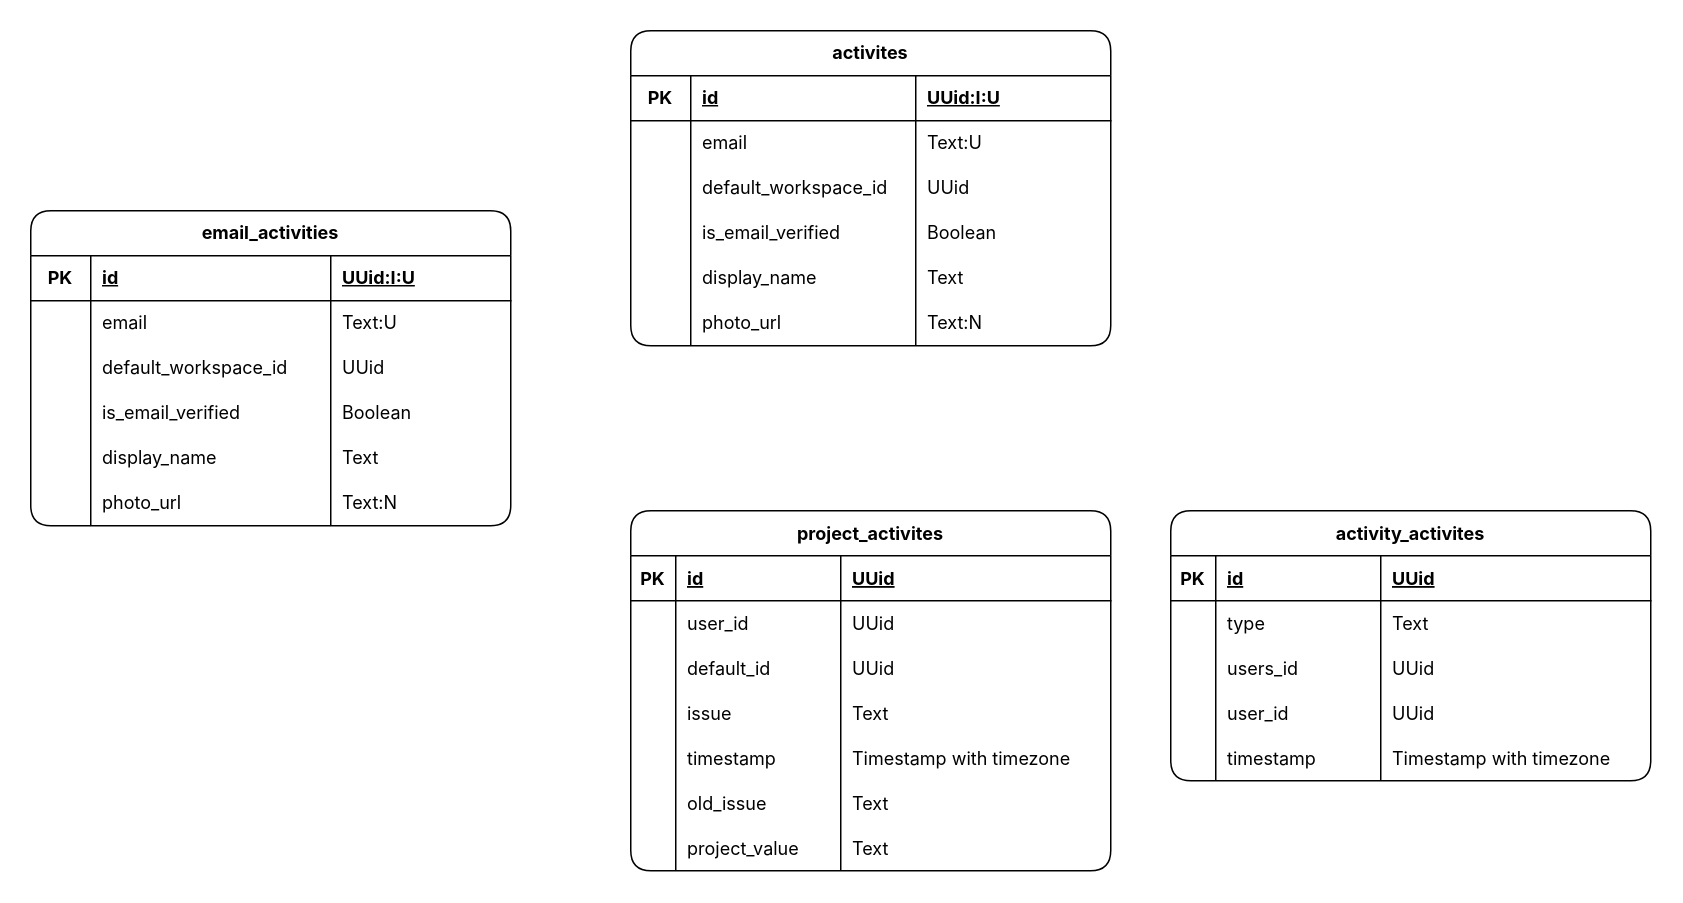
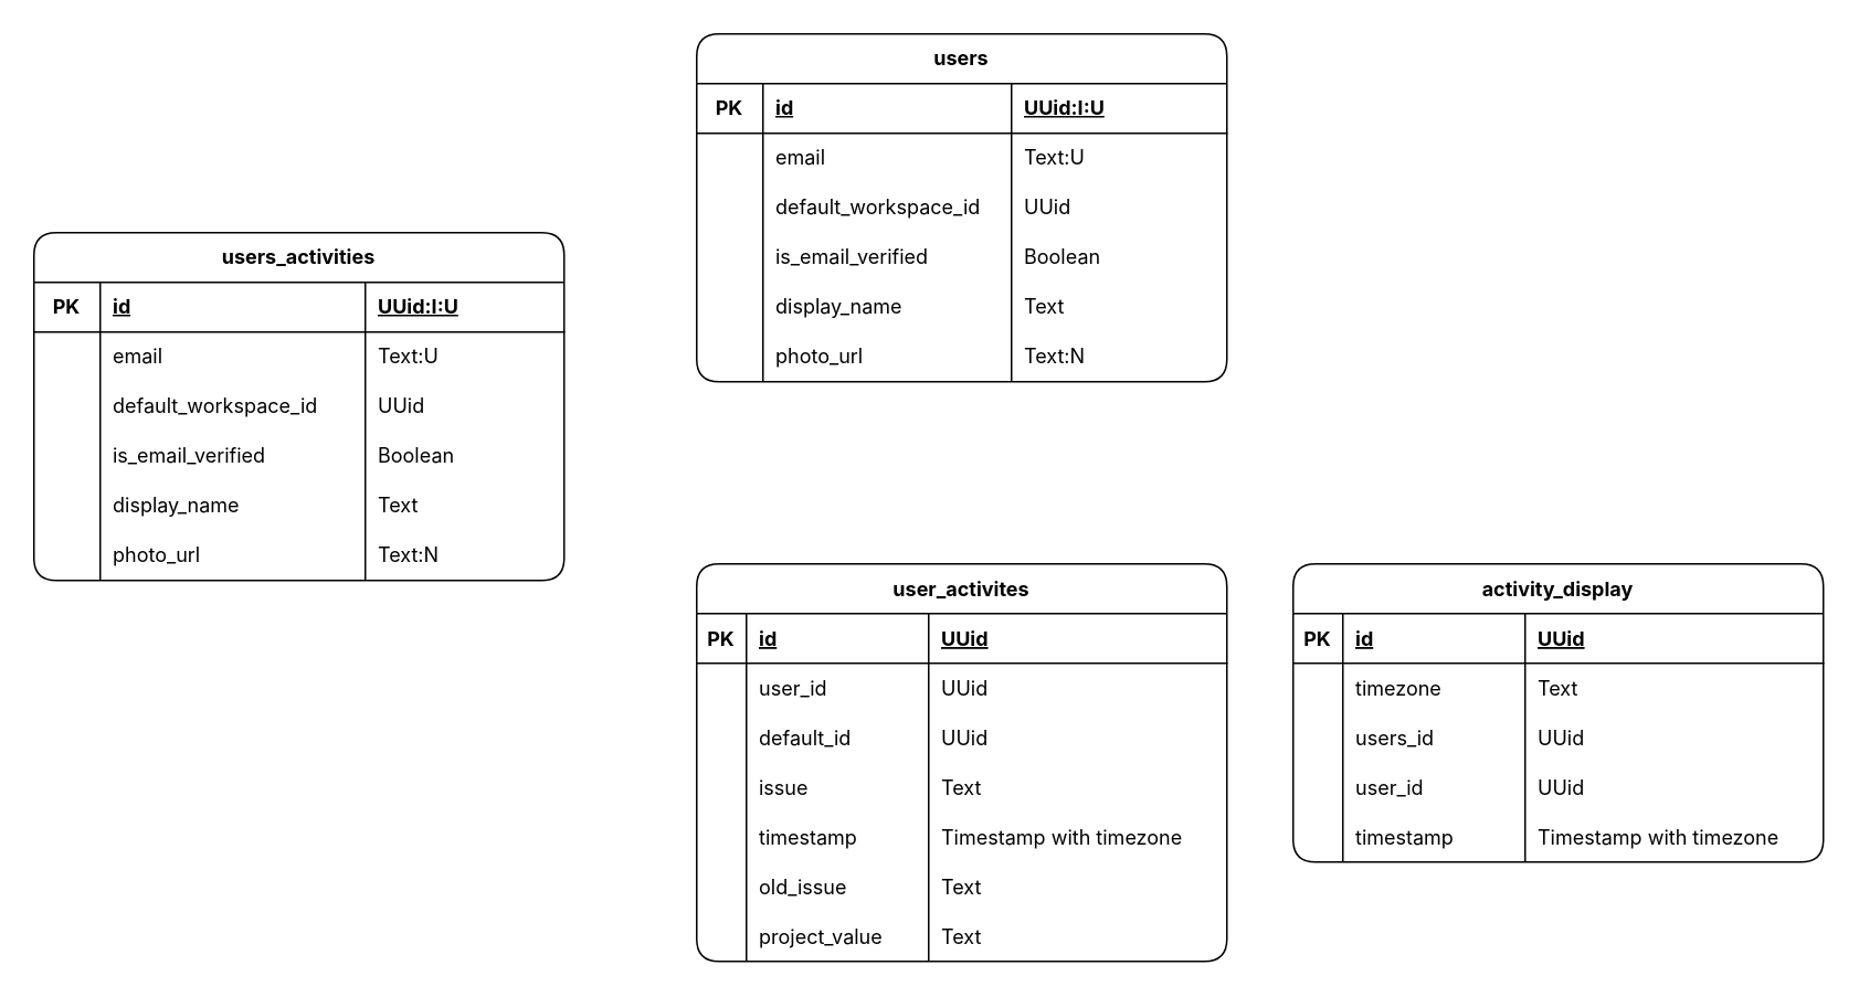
- <mxCell id="56" value="&lt;b style=&quot;font-size: 12px;&quot;&gt;activites&lt;/b&gt;" style="shape=table;startSize=30;container=1;collapsible=1;childLayout=tableLayout;fixedRows=1;rowLines=0;fontStyle=0;align=center;resizeLast=1;fontSize=12;fontFamily=Inter;html=1;whiteSpace=wrap;labelBorderColor=none;labelBackgroundColor=none;shadow=0;spacing=2;swimlaneFillColor=none;rounded=1;swimlaneLine=1;fillColor=none;strokeColor=default;fontSource=https%3A%2F%2Ffonts.googleapis.com%2Fcss%3Ffamily%3DInter;" parent="1" vertex="1"><mxGeometry x="420" y="20" width="320" height="210" as="geometry" /></mxCell>
+ <mxCell id="56" value="&lt;b style=&quot;font-size: 12px;&quot;&gt;users&lt;/b&gt;" style="shape=table;startSize=30;container=1;collapsible=1;childLayout=tableLayout;fixedRows=1;rowLines=0;fontStyle=0;align=center;resizeLast=1;fontSize=12;fontFamily=Inter;html=1;whiteSpace=wrap;labelBorderColor=none;labelBackgroundColor=none;shadow=0;spacing=2;swimlaneFillColor=none;rounded=1;swimlaneLine=1;fillColor=none;strokeColor=default;fontSource=https%3A%2F%2Ffonts.googleapis.com%2Fcss%3Ffamily%3DInter;" parent="1" vertex="1"><mxGeometry x="420" y="20" width="320" height="210" as="geometry" /></mxCell>
- <mxCell id="2" value="&lt;b style=&quot;font-size: 12px;&quot;&gt;email_activities&lt;/b&gt;" style="shape=table;startSize=30;container=1;collapsible=1;childLayout=tableLayout;fixedRows=1;rowLines=0;fontStyle=0;align=center;resizeLast=1;fontSize=12;fontFamily=Inter;html=1;whiteSpace=wrap;labelBorderColor=none;labelBackgroundColor=none;shadow=0;spacing=2;swimlaneFillColor=none;rounded=1;swimlaneLine=1;fillColor=none;strokeColor=default;fontSource=https%3A%2F%2Ffonts.googleapis.com%2Fcss%3Ffamily%3DInter;" parent="1" vertex="1"><mxGeometry x="20" width="320" height="210" as="geometry" y="140" /></mxCell>
+ <mxCell id="2" value="&lt;b style=&quot;font-size: 12px;&quot;&gt;users_activities&lt;/b&gt;" style="shape=table;startSize=30;container=1;collapsible=1;childLayout=tableLayout;fixedRows=1;rowLines=0;fontStyle=0;align=center;resizeLast=1;fontSize=12;fontFamily=Inter;html=1;whiteSpace=wrap;labelBorderColor=none;labelBackgroundColor=none;shadow=0;spacing=2;swimlaneFillColor=none;rounded=1;swimlaneLine=1;fillColor=none;strokeColor=default;fontSource=https%3A%2F%2Ffonts.googleapis.com%2Fcss%3Ffamily%3DInter;" parent="1" vertex="1"><mxGeometry x="20" width="320" height="210" as="geometry" y="140" /></mxCell>
- <mxCell id="27" value="project_activites" style="shape=table;startSize=30;container=1;collapsible=1;childLayout=tableLayout;fixedRows=1;rowLines=0;fontStyle=1;align=center;resizeLast=1;fontFamily=Inter;fontSource=https%3A%2F%2Ffonts.googleapis.com%2Fcss%3Ffamily%3DInter;fontSize=12;rounded=1;" parent="1" vertex="1"><mxGeometry x="420" y="340" width="320" height="240" as="geometry" /></mxCell>
+ <mxCell id="27" value="user_activites" style="shape=table;startSize=30;container=1;collapsible=1;childLayout=tableLayout;fixedRows=1;rowLines=0;fontStyle=1;align=center;resizeLast=1;fontFamily=Inter;fontSource=https%3A%2F%2Ffonts.googleapis.com%2Fcss%3Ffamily%3DInter;fontSize=12;rounded=1;" parent="1" vertex="1"><mxGeometry x="420" y="340" width="320" height="240" as="geometry" /></mxCell>
- <mxCell id="81" value="activity_activites" style="shape=table;startSize=30;container=1;collapsible=1;childLayout=tableLayout;fixedRows=1;rowLines=0;fontStyle=1;align=center;resizeLast=1;fontFamily=Inter;fontSource=https%3A%2F%2Ffonts.googleapis.com%2Fcss%3Ffamily%3DInter;fontSize=12;rounded=1;" parent="1" vertex="1"><mxGeometry x="780" y="340" width="320" height="180" as="geometry" /></mxCell>
+ <mxCell id="81" value="activity_display" style="shape=table;startSize=30;container=1;collapsible=1;childLayout=tableLayout;fixedRows=1;rowLines=0;fontStyle=1;align=center;resizeLast=1;fontFamily=Inter;fontSource=https%3A%2F%2Ffonts.googleapis.com%2Fcss%3Ffamily%3DInter;fontSize=12;rounded=1;" parent="1" vertex="1"><mxGeometry x="780" y="340" width="320" height="180" as="geometry" /></mxCell>
- <mxCell id="88" value="type" style="shape=partialRectangle;connectable=0;fillColor=none;top=0;left=0;bottom=0;right=0;align=left;spacingLeft=6;overflow=hidden;fontFamily=Inter;fontSource=https%3A%2F%2Ffonts.googleapis.com%2Fcss%3Ffamily%3DInter;fontSize=12;rounded=1;" parent="86" vertex="1"><mxGeometry x="30" width="110" height="30" as="geometry"><mxRectangle width="110" height="30" as="alternateBounds" /></mxGeometry></mxCell>
+ <mxCell id="88" value="timezone" style="shape=partialRectangle;connectable=0;fillColor=none;top=0;left=0;bottom=0;right=0;align=left;spacingLeft=6;overflow=hidden;fontFamily=Inter;fontSource=https%3A%2F%2Ffonts.googleapis.com%2Fcss%3Ffamily%3DInter;fontSize=12;rounded=1;" parent="86" vertex="1"><mxGeometry x="30" width="110" height="30" as="geometry"><mxRectangle width="110" height="30" as="alternateBounds" /></mxGeometry></mxCell>
